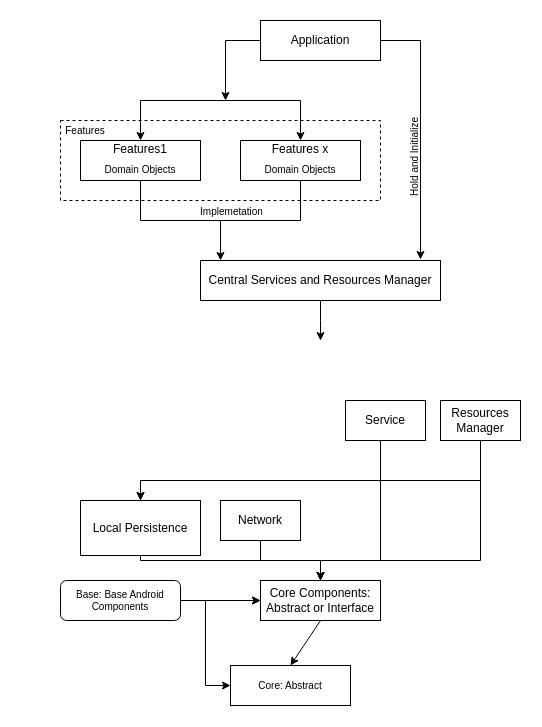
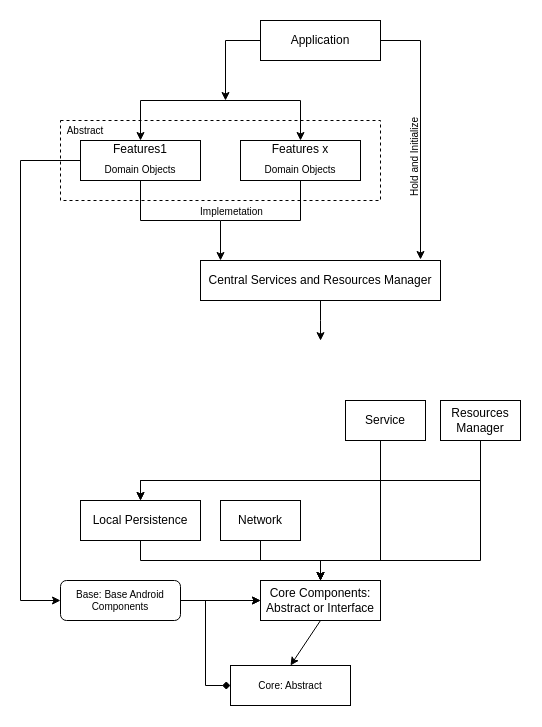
- <mxCell id="33" value="Features" style="text;html=1;strokeColor=none;fillColor=none;align=center;verticalAlign=middle;whiteSpace=wrap;rounded=0;dashed=1;labelBackgroundColor=none;fontSize=10;" parent="1" vertex="1"><mxGeometry x="65" y="120" width="40" height="20" as="geometry" /></mxCell>
+ <mxCell id="33" value="Abstract" style="text;html=1;strokeColor=none;fillColor=none;align=center;verticalAlign=middle;whiteSpace=wrap;rounded=0;dashed=1;labelBackgroundColor=none;fontSize=10;" parent="1" vertex="1"><mxGeometry x="65" y="120" width="40" height="20" as="geometry" /></mxCell>
+ <mxCell id="5" style="edgeStyle=orthogonalEdgeStyle;rounded=0;orthogonalLoop=1;jettySize=auto;html=1;fontSize=10;entryX=0;entryY=0.5;entryDx=0;entryDy=0;" parent="1" source="6" target="24" edge="1"><mxGeometry relative="1" as="geometry"><Array as="points"><mxPoint x="20" y="160" /><mxPoint x="20" y="600" /></Array><mxPoint x="230" y="625" as="targetPoint" /></mxGeometry></mxCell>
- <mxCell id="15" value="Local Persistence" style="rounded=0;whiteSpace=wrap;html=1;" parent="1" vertex="1"><mxGeometry x="80" y="500" width="120" height="55" as="geometry" /></mxCell>
+ <mxCell id="15" value="Local Persistence" style="rounded=0;whiteSpace=wrap;html=1;" parent="1" vertex="1"><mxGeometry x="80" y="500" width="120" height="40" as="geometry" /></mxCell>
- <mxCell id="23" style="edgeStyle=orthogonalEdgeStyle;rounded=0;orthogonalLoop=1;jettySize=auto;html=1;entryX=0;entryY=0.5;entryDx=0;entryDy=0;" edge="1" parent="1" source="24" target="25"><mxGeometry relative="1" as="geometry" /></mxCell>
+ <mxCell id="23" style="edgeStyle=orthogonalEdgeStyle;rounded=0;orthogonalLoop=1;jettySize=auto;html=1;entryX=0;entryY=0.5;entryDx=0;entryDy=0;endArrow=diamond;" edge="1" parent="1" source="24" target="25"><mxGeometry relative="1" as="geometry" /></mxCell>
